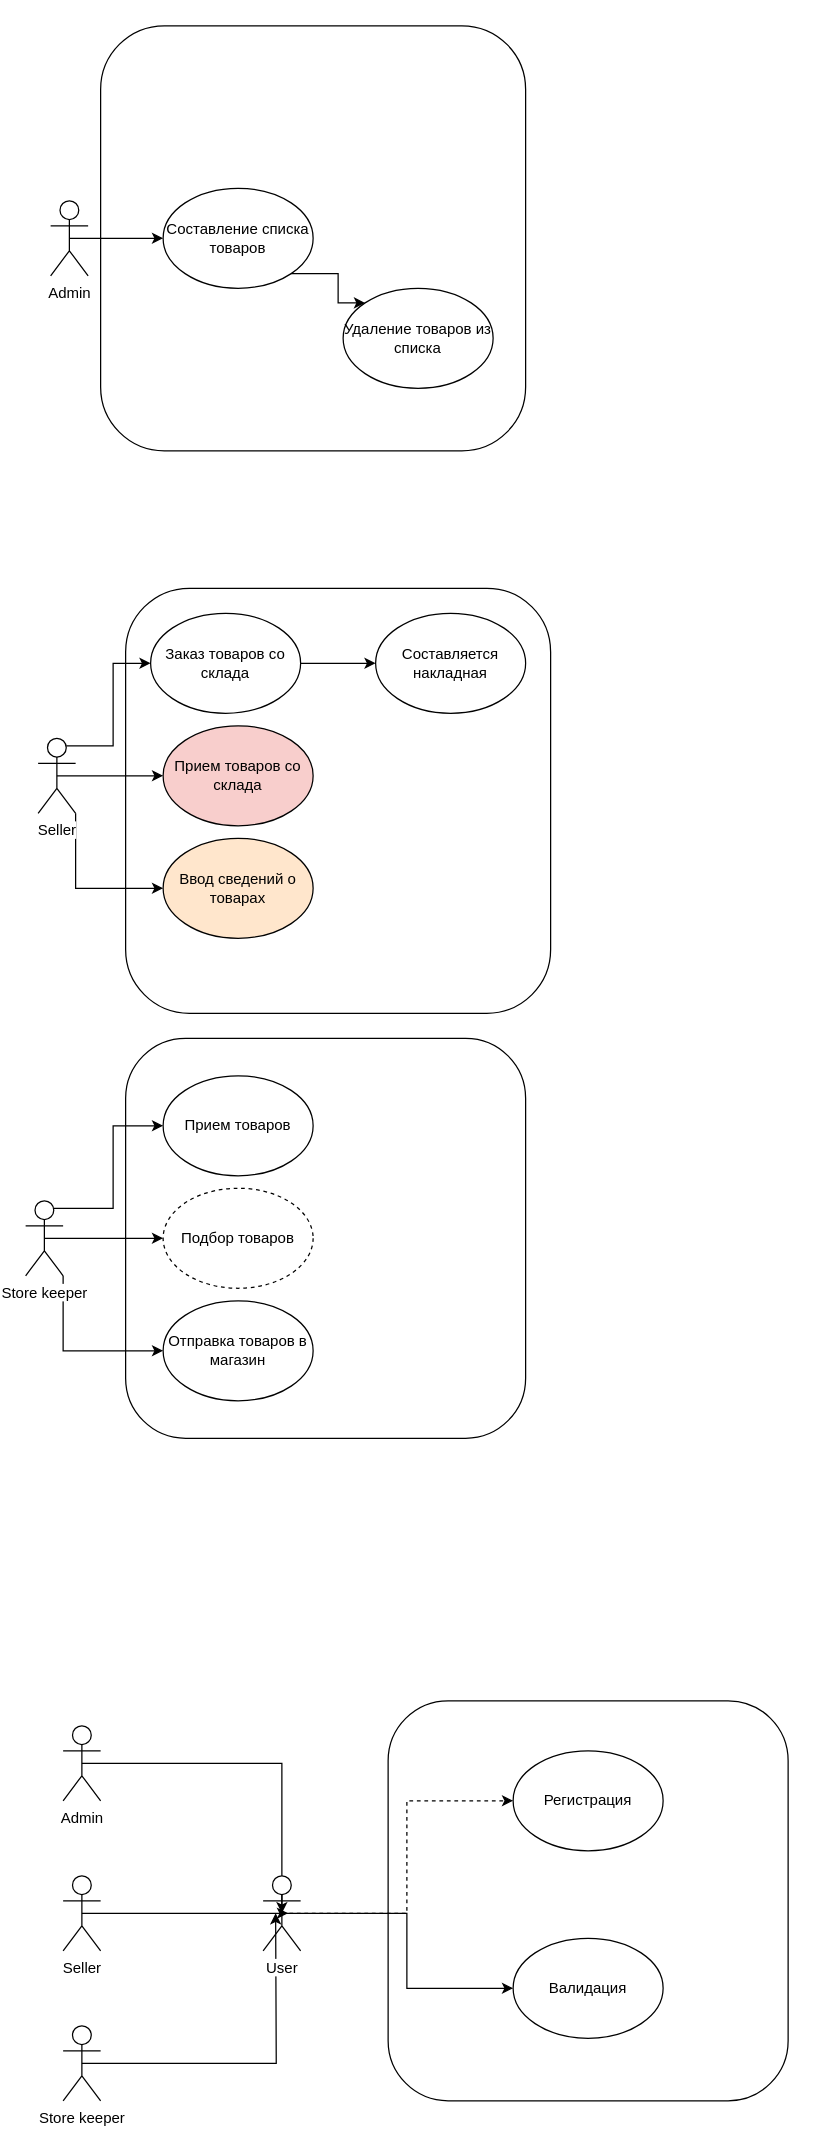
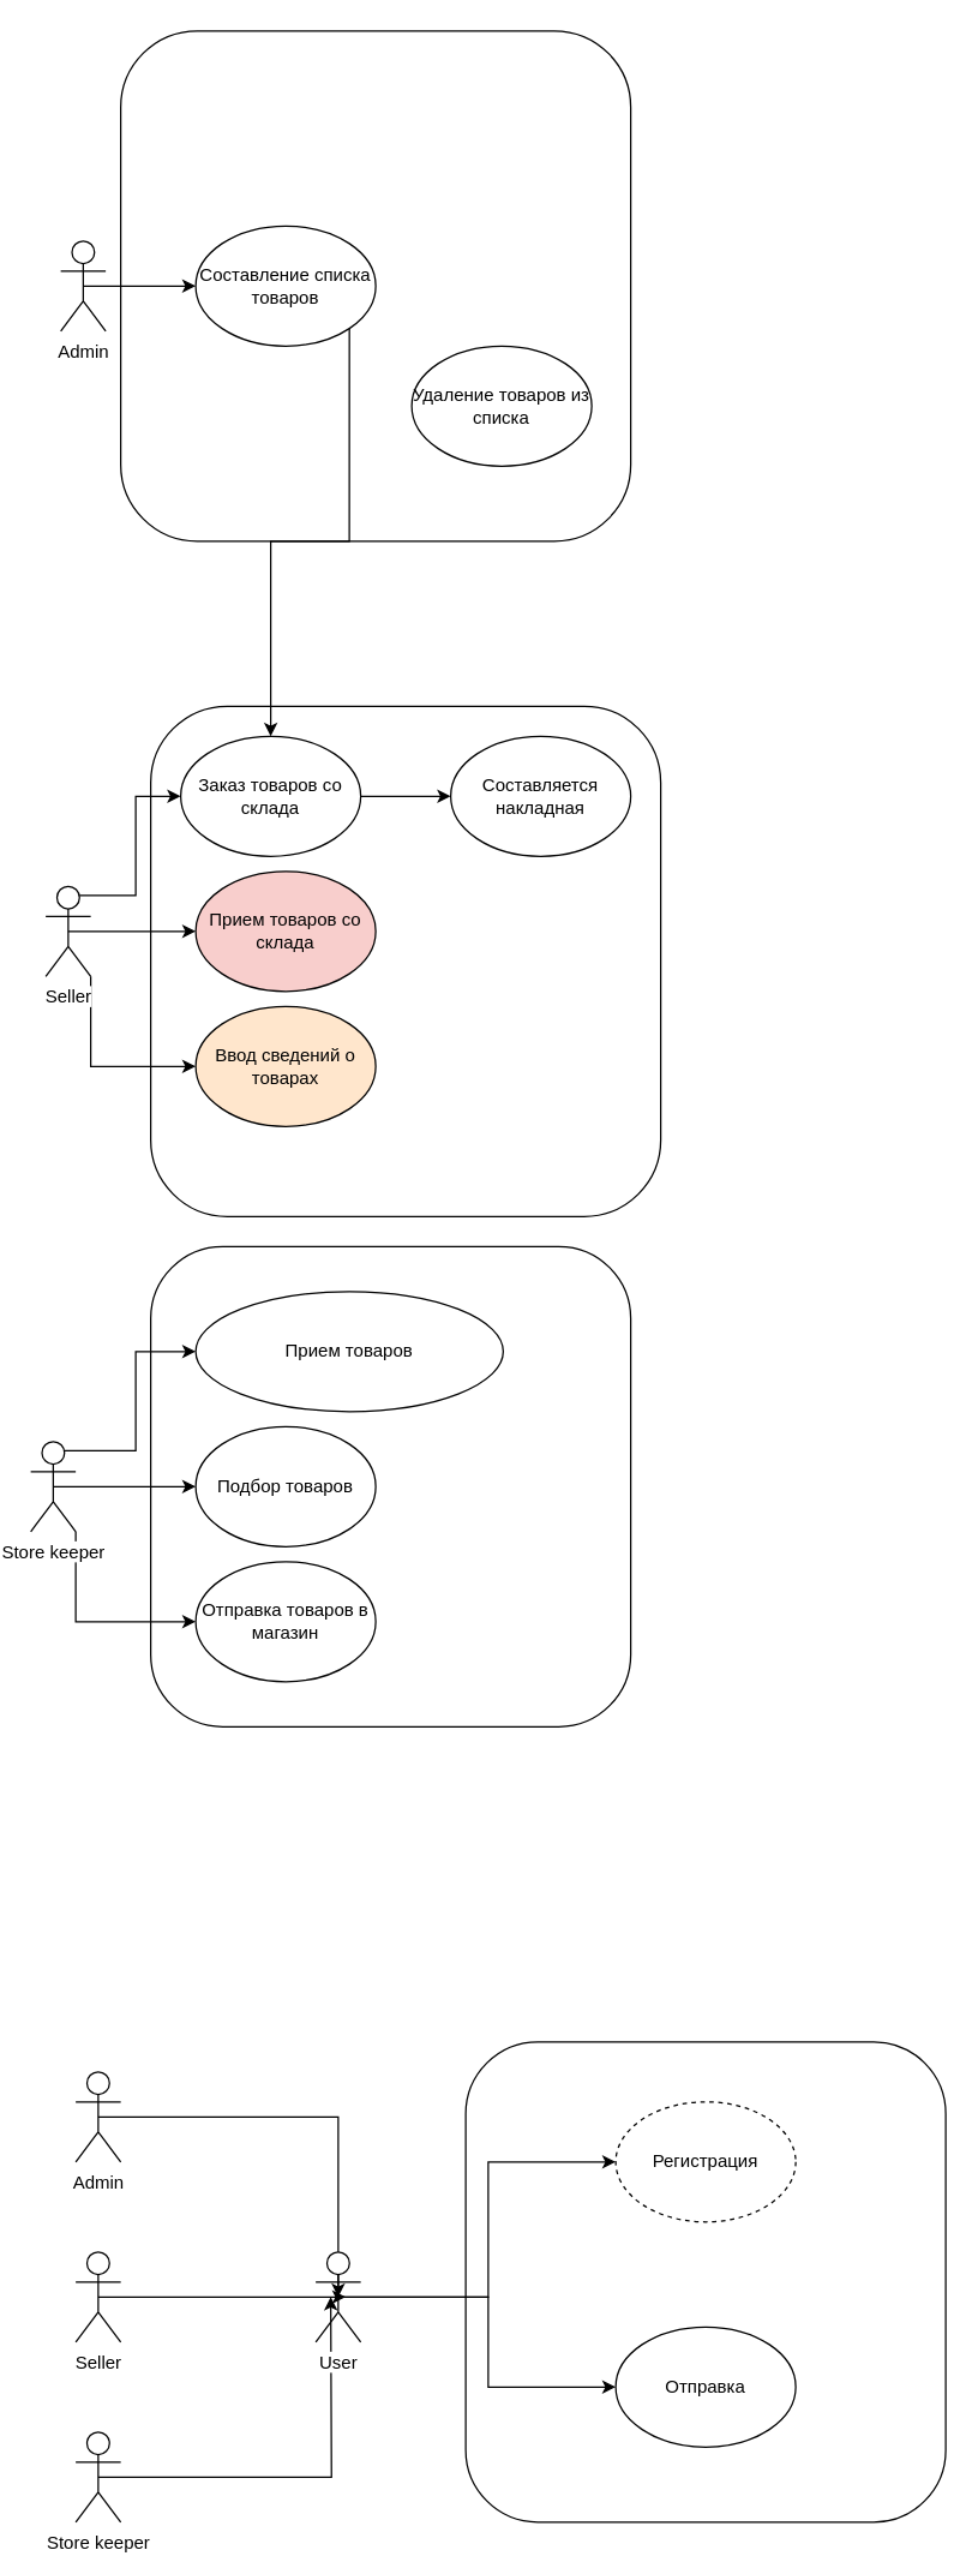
- <mxCell id="8" style="edgeStyle=orthogonalEdgeStyle;rounded=0;orthogonalLoop=1;jettySize=auto;html=1;exitX=1;exitY=1;exitDx=0;exitDy=0;entryX=0;entryY=0;entryDx=0;entryDy=0;" edge="1" parent="1" source="9" target="10"><mxGeometry relative="1" as="geometry" /></mxCell>
+ <mxCell id="8" style="edgeStyle=orthogonalEdgeStyle;rounded=0;orthogonalLoop=1;jettySize=auto;html=1;exitX=1;exitY=1;exitDx=0;exitDy=0;" edge="1" parent="1" source="9" target="16"><mxGeometry relative="1" as="geometry" /></mxCell>
- <mxCell id="24" value="Прием товаров" style="ellipse;whiteSpace=wrap;html=1;" vertex="1" parent="1"><mxGeometry x="130" y="860" width="120" height="80" as="geometry" /></mxCell>
+ <mxCell id="24" value="Прием товаров" style="ellipse;whiteSpace=wrap;html=1;" vertex="1" parent="1"><mxGeometry x="130" y="860" width="205" height="80" as="geometry" /></mxCell>
- <mxCell id="25" value="Подбор товаров" style="ellipse;whiteSpace=wrap;html=1;dashed=1;" vertex="1" parent="1"><mxGeometry x="130" y="950" width="120" height="80" as="geometry" /></mxCell>
+ <mxCell id="25" value="Подбор товаров" style="ellipse;whiteSpace=wrap;html=1;" vertex="1" parent="1"><mxGeometry x="130" y="950" width="120" height="80" as="geometry" /></mxCell>
- <mxCell id="36" value="Регистрация" style="ellipse;whiteSpace=wrap;html=1;" vertex="1" parent="1"><mxGeometry x="410" y="1400" width="120" height="80" as="geometry" /></mxCell>
+ <mxCell id="36" value="Регистрация" style="ellipse;whiteSpace=wrap;html=1;dashed=1;" vertex="1" parent="1"><mxGeometry x="410" y="1400" width="120" height="80" as="geometry" /></mxCell>
- <mxCell id="33" style="edgeStyle=orthogonalEdgeStyle;rounded=0;orthogonalLoop=1;jettySize=auto;html=1;exitX=0.5;exitY=0.5;exitDx=0;exitDy=0;exitPerimeter=0;entryX=0;entryY=0.5;entryDx=0;entryDy=0;dashed=1;" edge="1" parent="1" source="35" target="36"><mxGeometry relative="1" as="geometry" /></mxCell>
+ <mxCell id="33" style="edgeStyle=orthogonalEdgeStyle;rounded=0;orthogonalLoop=1;jettySize=auto;html=1;exitX=0.5;exitY=0.5;exitDx=0;exitDy=0;exitPerimeter=0;entryX=0;entryY=0.5;entryDx=0;entryDy=0;" edge="1" parent="1" source="35" target="36"><mxGeometry relative="1" as="geometry" /></mxCell>
- <mxCell id="37" value="Валидация" style="ellipse;whiteSpace=wrap;html=1;" vertex="1" parent="1"><mxGeometry x="410" y="1550" width="120" height="80" as="geometry" /></mxCell>
+ <mxCell id="37" value="Отправка" style="ellipse;whiteSpace=wrap;html=1;" vertex="1" parent="1"><mxGeometry x="410" y="1550" width="120" height="80" as="geometry" /></mxCell>
